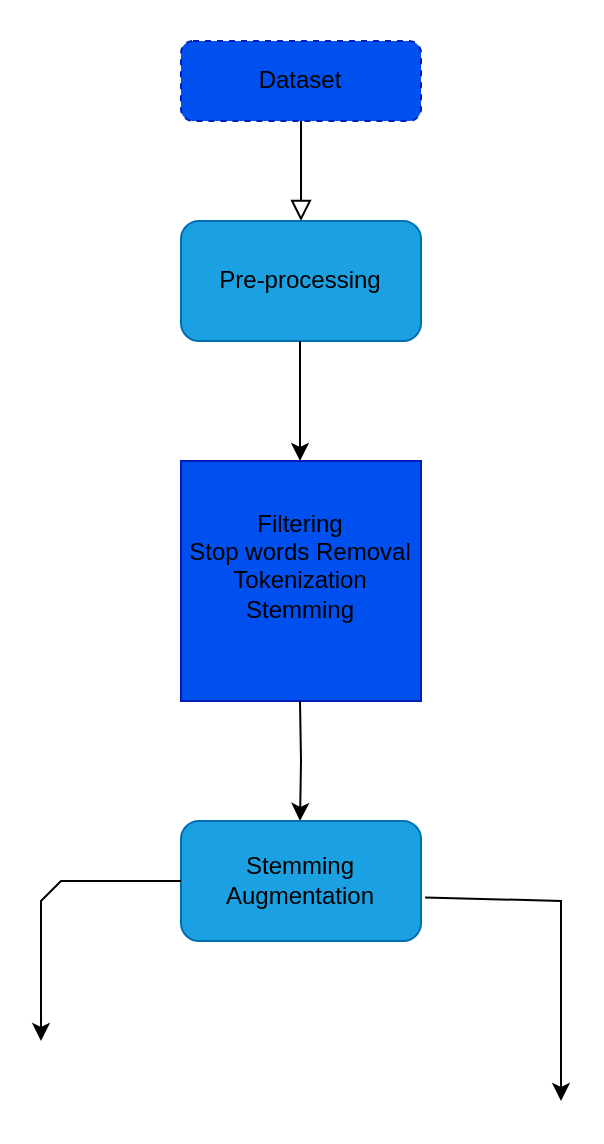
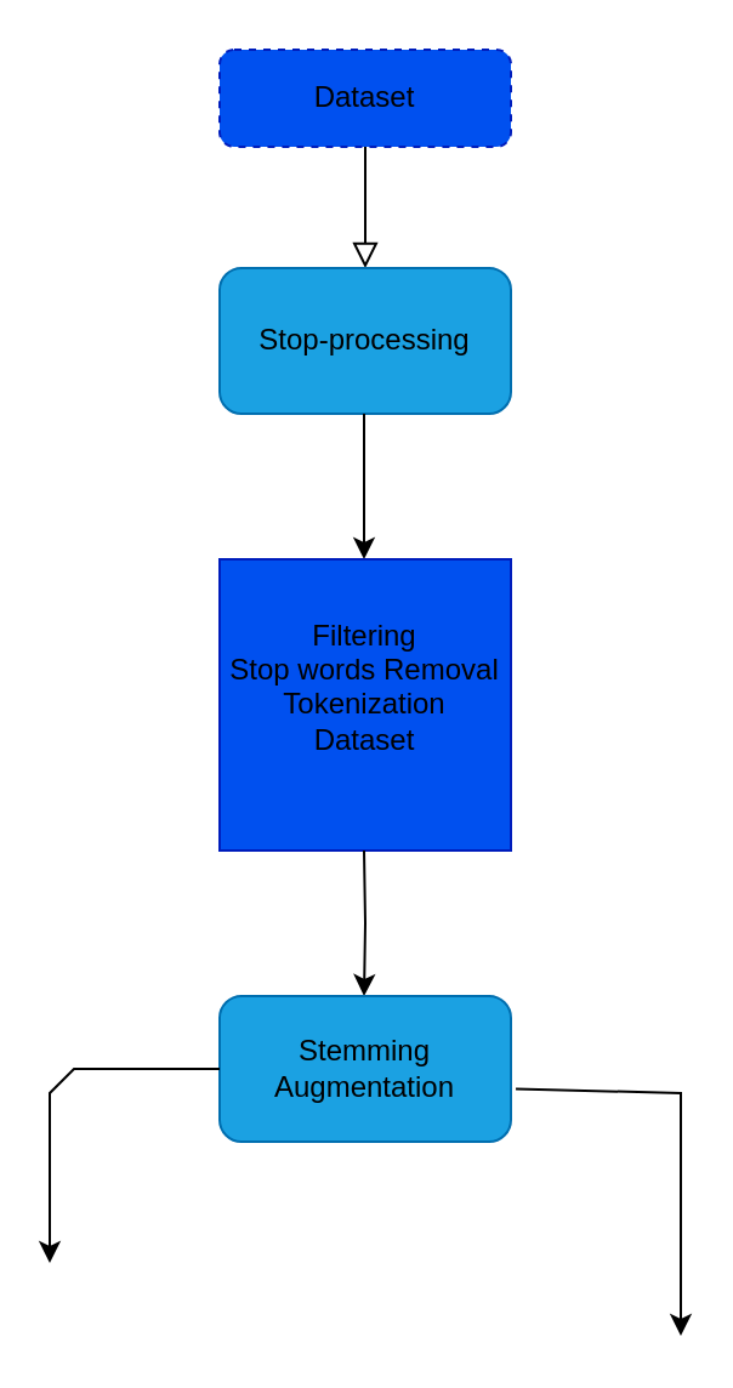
- <mxCell id="4" value="&lt;font color=&quot;#000000&quot;&gt;Pre-processing&lt;/font&gt;" style="rounded=1;whiteSpace=wrap;html=1;fillColor=#1ba1e2;fontColor=#e5d7d7;strokeColor=#006EAF;" vertex="1" parent="1"><mxGeometry x="90" y="110" width="120" height="60" as="geometry" /></mxCell>
+ <mxCell id="4" value="&lt;font color=&quot;#000000&quot;&gt;Stop-processing&lt;/font&gt;" style="rounded=1;whiteSpace=wrap;html=1;fillColor=#1ba1e2;fontColor=#e5d7d7;strokeColor=#006EAF;" vertex="1" parent="1"><mxGeometry x="90" y="110" width="120" height="60" as="geometry" /></mxCell>
- <mxCell id="6" value="Filtering&lt;div&gt;Stop words Removal&lt;/div&gt;&lt;div&gt;Tokenization&lt;/div&gt;&lt;div&gt;Stemming&lt;/div&gt;&lt;div&gt;&lt;br&gt;&lt;/div&gt;" style="whiteSpace=wrap;html=1;aspect=fixed;fillColor=#0050ef;fontColor=#000000;strokeColor=#001DBC;" vertex="1" parent="1"><mxGeometry x="90" y="230" width="120" height="120" as="geometry" /></mxCell>
+ <mxCell id="6" value="Filtering&lt;div&gt;Stop words Removal&lt;/div&gt;&lt;div&gt;Tokenization&lt;/div&gt;&lt;div&gt;Dataset&lt;/div&gt;&lt;div&gt;&lt;br&gt;&lt;/div&gt;" style="whiteSpace=wrap;html=1;aspect=fixed;fillColor=#0050ef;fontColor=#000000;strokeColor=#001DBC;" vertex="1" parent="1"><mxGeometry x="90" y="230" width="120" height="120" as="geometry" /></mxCell>
